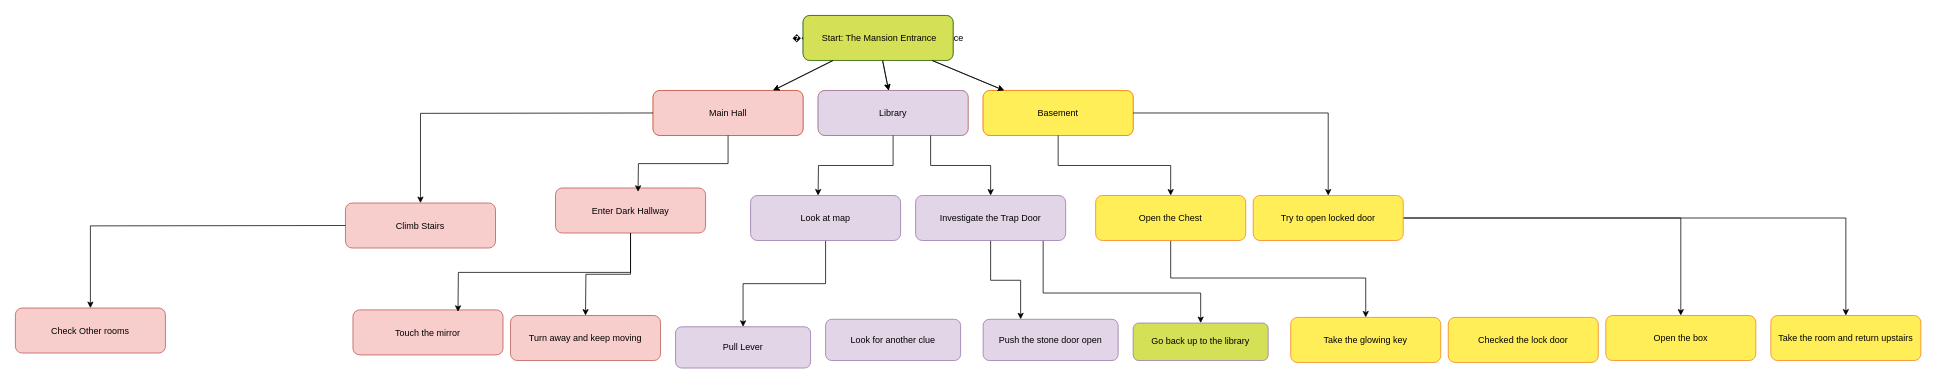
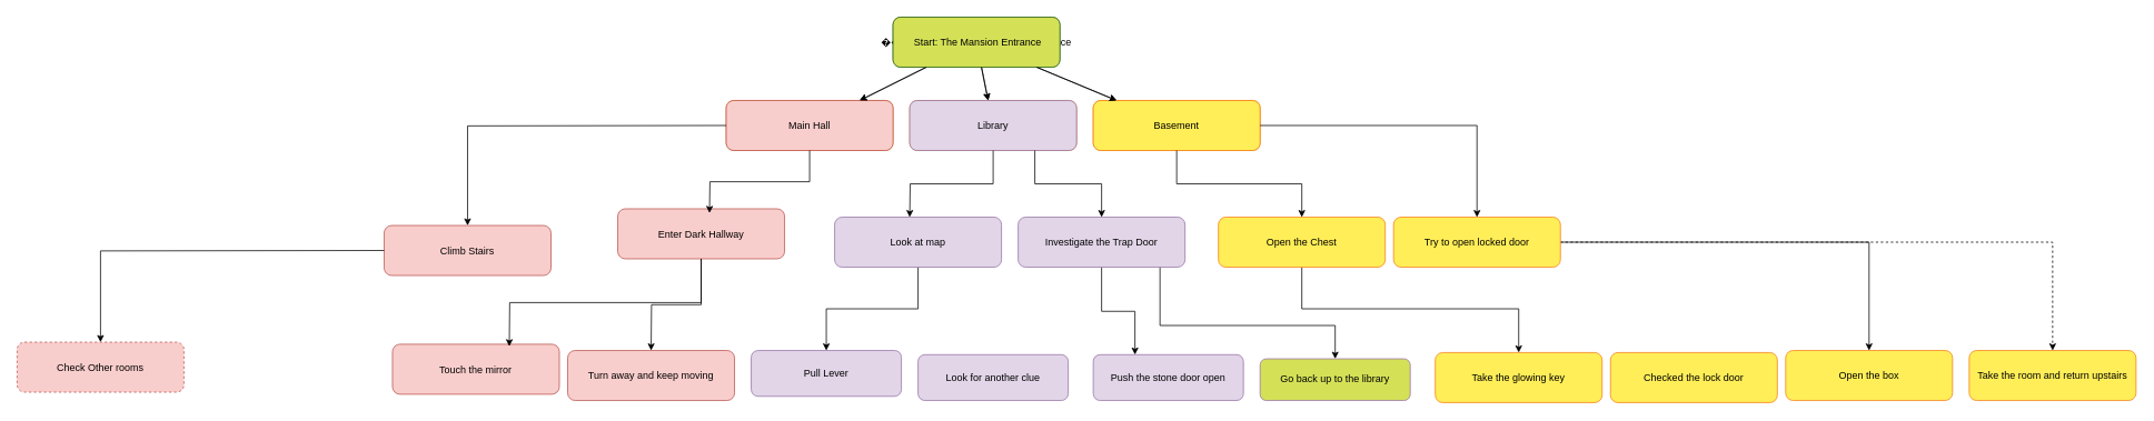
- <mxCell id="26" value="" style="edgeStyle=orthogonalEdgeStyle;rounded=0;orthogonalLoop=1;jettySize=auto;html=1;entryX=0.5;entryY=0;entryDx=0;entryDy=0;" parent="1" source="27" target="47" edge="1"><mxGeometry relative="1" as="geometry" /></mxCell>
+ <mxCell id="26" value="" style="edgeStyle=orthogonalEdgeStyle;rounded=0;orthogonalLoop=1;jettySize=auto;html=1;entryX=0.5;entryY=0;entryDx=0;entryDy=0;dashed=1;" parent="1" source="27" target="47" edge="1"><mxGeometry relative="1" as="geometry" /></mxCell>
- <mxCell id="28" value="Check Other rooms" style="rounded=1;fillColor=#f8cecc;strokeColor=#b85450;" parent="1" vertex="1"><mxGeometry x="20" y="410" width="200" height="60" as="geometry" /></mxCell>
+ <mxCell id="28" value="Check Other rooms" style="rounded=1;fillColor=#f8cecc;strokeColor=#b85450;dashed=1;" parent="1" vertex="1"><mxGeometry x="20" y="410" width="200" height="60" as="geometry" /></mxCell>
- <mxCell id="31" value="Pull Lever" style="whiteSpace=wrap;html=1;fillColor=#e1d5e7;strokeColor=#9673a6;rounded=1;" parent="1" vertex="1"><mxGeometry x="900" y="435" width="180" height="55" as="geometry" /></mxCell>
+ <mxCell id="31" value="Pull Lever" style="whiteSpace=wrap;html=1;fillColor=#e1d5e7;strokeColor=#9673a6;rounded=1;" parent="1" vertex="1"><mxGeometry x="900" y="420" width="180" height="55" as="geometry" /></mxCell>
